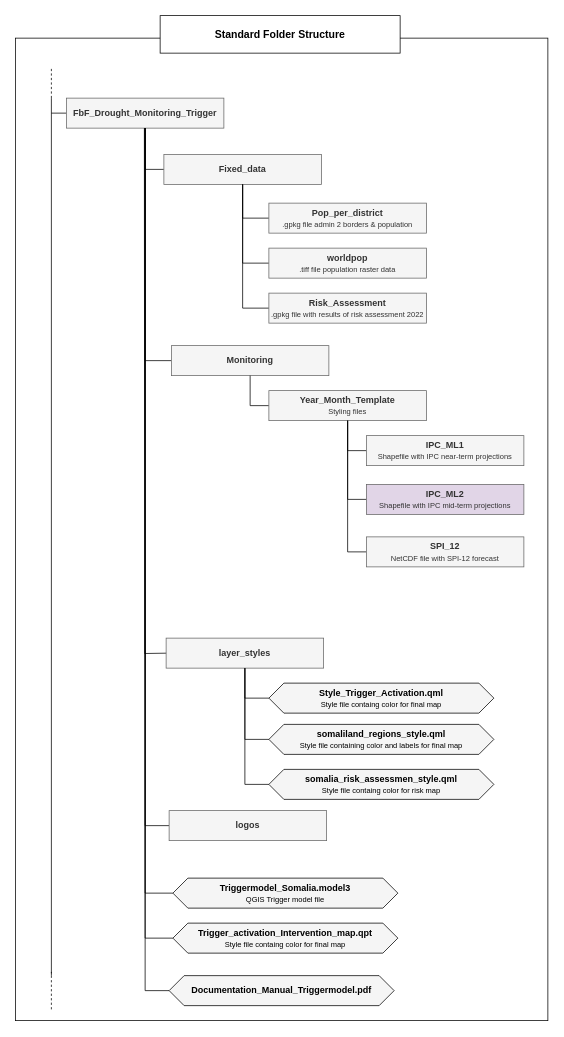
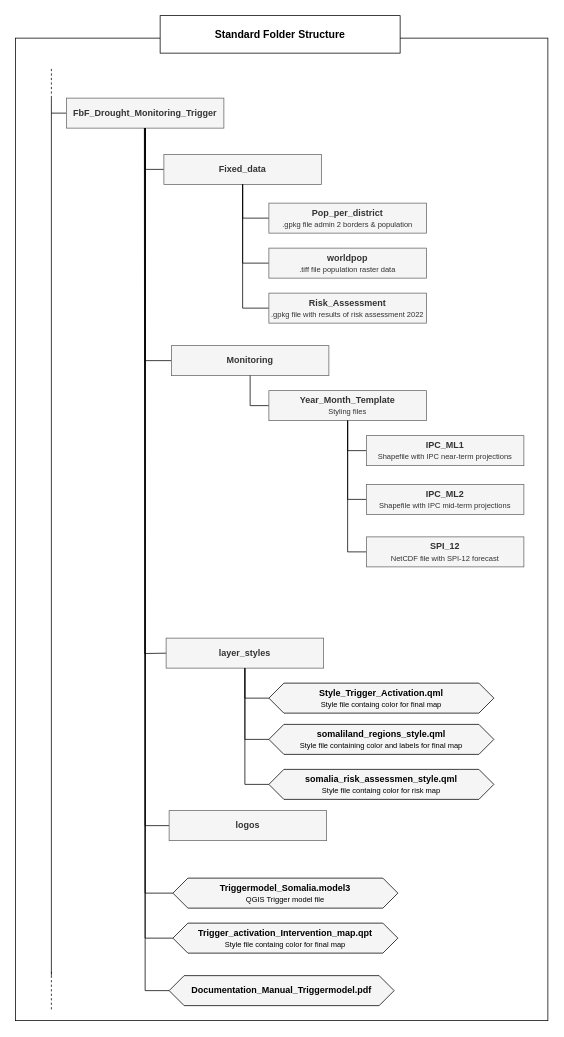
- <mxCell id="22" value="&lt;font style=&quot;&quot;&gt;&lt;font style=&quot;&quot;&gt;&lt;b&gt;IPC_ML2&lt;br&gt;&lt;/b&gt;&lt;/font&gt;&lt;span style=&quot;font-size: 7.5pt; line-height: 107%; font-family: Helvetica, sans-serif; background-image: initial; background-position: initial; background-size: initial; background-repeat: initial; background-attachment: initial; background-origin: initial; background-clip: initial;&quot;&gt;Shapefile with IPC mid-term projections&lt;/span&gt;&lt;br&gt;&lt;/font&gt;" style="rounded=0;whiteSpace=wrap;html=1;fillColor=#e1d5e7;fontColor=#333333;strokeColor=#666666;fontStyle=0;" parent="1" vertex="1"><mxGeometry x="488" y="645" width="210" height="40" as="geometry" /></mxCell>
+ <mxCell id="22" value="&lt;font style=&quot;&quot;&gt;&lt;font style=&quot;&quot;&gt;&lt;b&gt;IPC_ML2&lt;br&gt;&lt;/b&gt;&lt;/font&gt;&lt;span style=&quot;font-size: 7.5pt; line-height: 107%; font-family: Helvetica, sans-serif; background-image: initial; background-position: initial; background-size: initial; background-repeat: initial; background-attachment: initial; background-origin: initial; background-clip: initial;&quot;&gt;Shapefile with IPC mid-term projections&lt;/span&gt;&lt;br&gt;&lt;/font&gt;" style="rounded=0;whiteSpace=wrap;html=1;fillColor=#f5f5f5;fontColor=#333333;strokeColor=#666666;fontStyle=0" parent="1" vertex="1"><mxGeometry x="488" y="645" width="210" height="40" as="geometry" /></mxCell>
